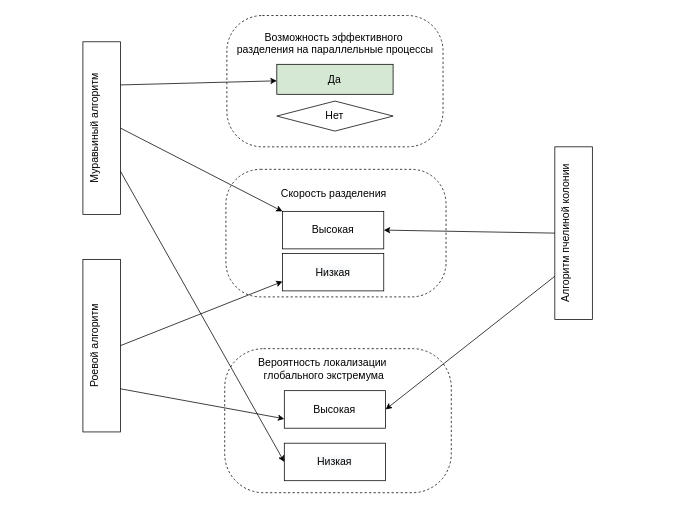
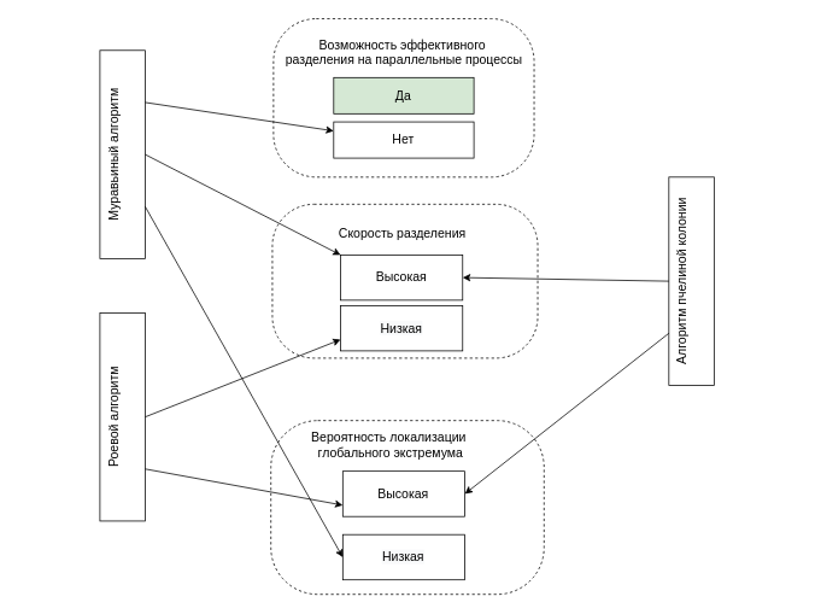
- <mxCell id="21" value="" style="endArrow=classic;html=1;rounded=0;exitX=0.75;exitY=1;exitDx=0;exitDy=0;" parent="1" source="5" target="20" edge="1"><mxGeometry width="50" height="50" relative="1" as="geometry"><mxPoint x="210" y="101" as="sourcePoint" /><mxPoint x="260" y="51" as="targetPoint" /></mxGeometry></mxCell>
+ <mxCell id="21" value="" style="endArrow=classic;html=1;rounded=0;exitX=0.75;exitY=1;exitDx=0;exitDy=0;entryX=0;entryY=0.25;entryDx=0;entryDy=0;" parent="1" source="5" target="12" edge="1"><mxGeometry width="50" height="50" relative="1" as="geometry"><mxPoint x="210" y="101" as="sourcePoint" /><mxPoint x="260" y="51" as="targetPoint" /></mxGeometry></mxCell>
- <mxCell id="12" value="Нет" style="rhombus;whiteSpace=wrap;html=1;strokeColor=#000000;fontSize=14;align=center;" parent="1" vertex="1"><mxGeometry x="368.44" y="134" width="155" height="40" as="geometry" /></mxCell>
+ <mxCell id="12" value="Нет" style="rounded=0;whiteSpace=wrap;html=1;strokeColor=#000000;fontSize=14;align=center;" parent="1" vertex="1"><mxGeometry x="368.44" y="134" width="155" height="40" as="geometry" /></mxCell>
